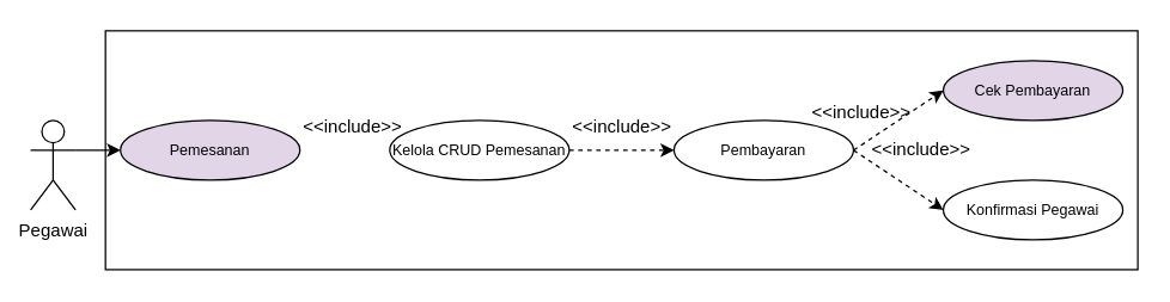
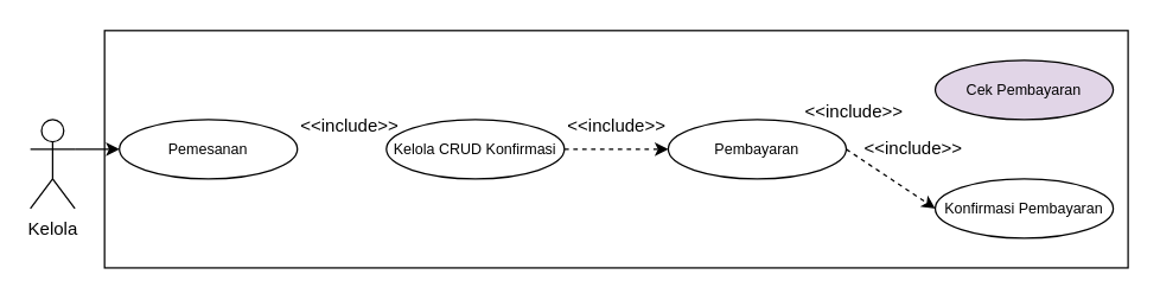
- <mxCell id="11" value="" style="endArrow=classic;html=1;rounded=0;entryX=0;entryY=0.5;entryDx=0;entryDy=0;exitX=1;exitY=0.5;exitDx=0;exitDy=0;dashed=1;" parent="1" source="3" target="6" edge="1"><mxGeometry width="50" height="50" relative="1" as="geometry"><mxPoint x="610" y="100" as="sourcePoint" /><mxPoint x="670" y="100" as="targetPoint" /></mxGeometry></mxCell>
- <mxCell id="4" value="&lt;font style=&quot;font-size: 10px;&quot;&gt;Pemesanan&lt;/font&gt;" style="ellipse;whiteSpace=wrap;html=1;fillColor=#e1d5e7;" parent="1" vertex="1"><mxGeometry x="80" y="80" width="120" height="40" as="geometry" /></mxCell>
+ <mxCell id="4" value="&lt;font style=&quot;font-size: 10px;&quot;&gt;Pemesanan&lt;/font&gt;" style="ellipse;whiteSpace=wrap;html=1;" parent="1" vertex="1"><mxGeometry x="80" y="80" width="120" height="40" as="geometry" /></mxCell>
- <mxCell id="5" value="&lt;font style=&quot;font-size: 10px;&quot;&gt;Kelola CRUD Pemesanan&lt;/font&gt;" style="ellipse;whiteSpace=wrap;html=1;" parent="1" vertex="1"><mxGeometry x="260" y="80" width="120" height="40" as="geometry" /></mxCell>
+ <mxCell id="5" value="&lt;font style=&quot;font-size: 10px;&quot;&gt;Kelola CRUD Konfirmasi&lt;/font&gt;" style="ellipse;whiteSpace=wrap;html=1;" parent="1" vertex="1"><mxGeometry x="260" y="80" width="120" height="40" as="geometry" /></mxCell>
- <mxCell id="7" value="&lt;font style=&quot;font-size: 10px;&quot;&gt;Konfirmasi Pegawai&lt;/font&gt;" style="ellipse;whiteSpace=wrap;html=1;" parent="1" vertex="1"><mxGeometry x="630" y="120" width="120" height="40" as="geometry" /></mxCell>
+ <mxCell id="7" value="&lt;font style=&quot;font-size: 10px;&quot;&gt;Konfirmasi Pembayaran&lt;/font&gt;" style="ellipse;whiteSpace=wrap;html=1;" parent="1" vertex="1"><mxGeometry x="630" y="120" width="120" height="40" as="geometry" /></mxCell>
- <mxCell id="15" value="Pegawai" style="shape=umlActor;verticalLabelPosition=bottom;verticalAlign=top;html=1;outlineConnect=0;" parent="1" vertex="1"><mxGeometry x="20" y="80" width="30" height="60" as="geometry" /></mxCell>
+ <mxCell id="15" value="Kelola" style="shape=umlActor;verticalLabelPosition=bottom;verticalAlign=top;html=1;outlineConnect=0;" parent="1" vertex="1"><mxGeometry x="20" y="80" width="30" height="60" as="geometry" /></mxCell>
